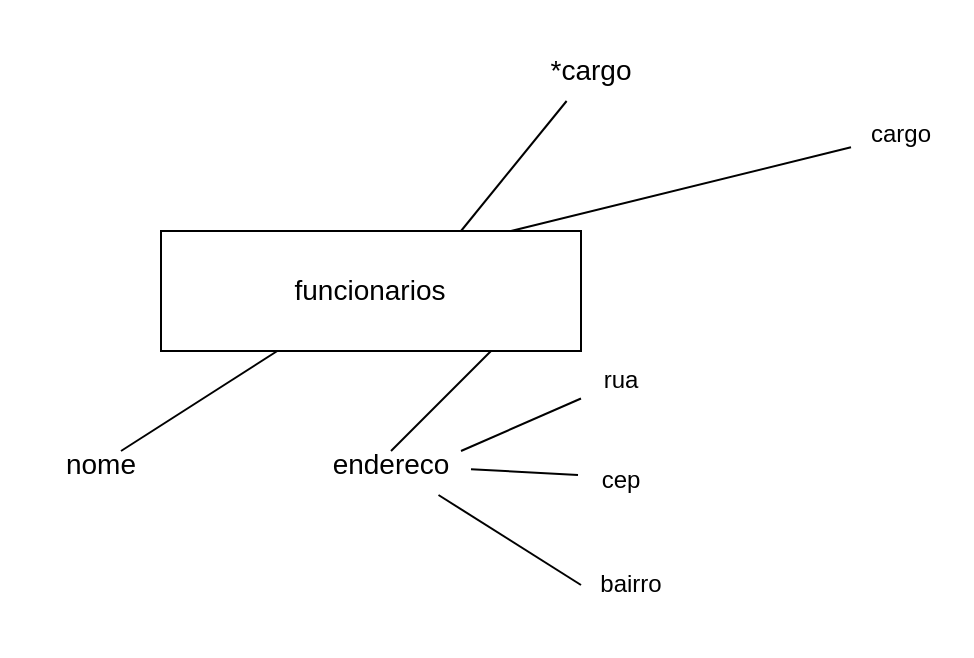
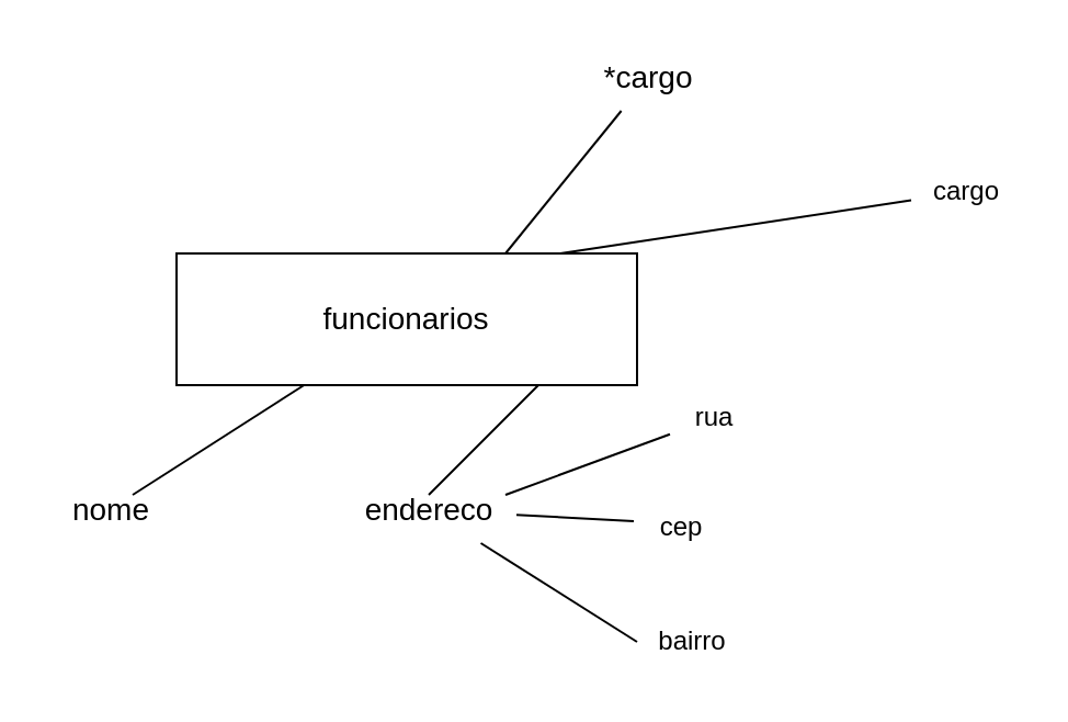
- <mxCell id="5" value="cargo" style="text;html=1;align=center;verticalAlign=middle;resizable=0;points=[];autosize=1;strokeColor=none;fillColor=none;" vertex="1" parent="1"><mxGeometry x="425" y="52" width="50" height="30" as="geometry" /></mxCell>
+ <mxCell id="5" value="cargo" style="text;html=1;align=center;verticalAlign=middle;resizable=0;points=[];autosize=1;strokeColor=none;fillColor=none;" vertex="1" parent="1"><mxGeometry x="415" y="72" width="50" height="30" as="geometry" /></mxCell>
- <mxCell id="7" value="rua" style="text;html=1;align=center;verticalAlign=middle;resizable=0;points=[];autosize=1;strokeColor=none;fillColor=none;" vertex="1" parent="1"><mxGeometry x="290" y="175" width="40" height="30" as="geometry" /></mxCell>
+ <mxCell id="7" value="rua" style="text;html=1;align=center;verticalAlign=middle;resizable=0;points=[];autosize=1;strokeColor=none;fillColor=none;" vertex="1" parent="1"><mxGeometry x="305" y="175" width="40" height="30" as="geometry" /></mxCell>
